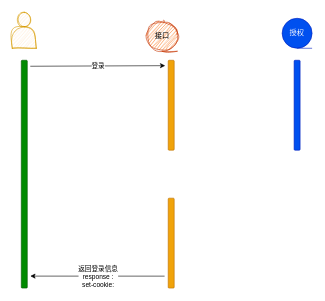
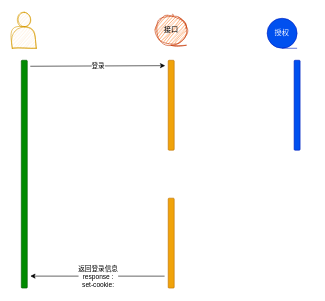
- <mxCell id="4" value="授权" style="shape=tapeData;whiteSpace=wrap;html=1;perimeter=ellipsePerimeter;fillColor=#0050ef;fontColor=#ffffff;strokeColor=#001DBC;" vertex="1" parent="1"><mxGeometry x="470" y="30" width="50" height="50" as="geometry" /></mxCell>
+ <mxCell id="4" value="授权" style="shape=tapeData;whiteSpace=wrap;html=1;perimeter=ellipsePerimeter;fillColor=#0050ef;fontColor=#ffffff;strokeColor=#001DBC;" vertex="1" parent="1"><mxGeometry x="445" y="30" width="50" height="50" as="geometry" /></mxCell>
- <mxCell id="3" value="接口" style="shape=tapeData;whiteSpace=wrap;html=1;perimeter=ellipsePerimeter;fillColor=#fa6800;fontColor=#000000;strokeColor=#C73500;sketch=1;curveFitting=1;jiggle=2;" vertex="1" parent="1"><mxGeometry x="245" y="35" width="50" height="50" as="geometry" /></mxCell>
+ <mxCell id="3" value="接口" style="shape=tapeData;whiteSpace=wrap;html=1;perimeter=ellipsePerimeter;fillColor=#fa6800;fontColor=#000000;strokeColor=#C73500;sketch=1;curveFitting=1;jiggle=2;" vertex="1" parent="1"><mxGeometry x="260" y="25" width="50" height="50" as="geometry" /></mxCell>
